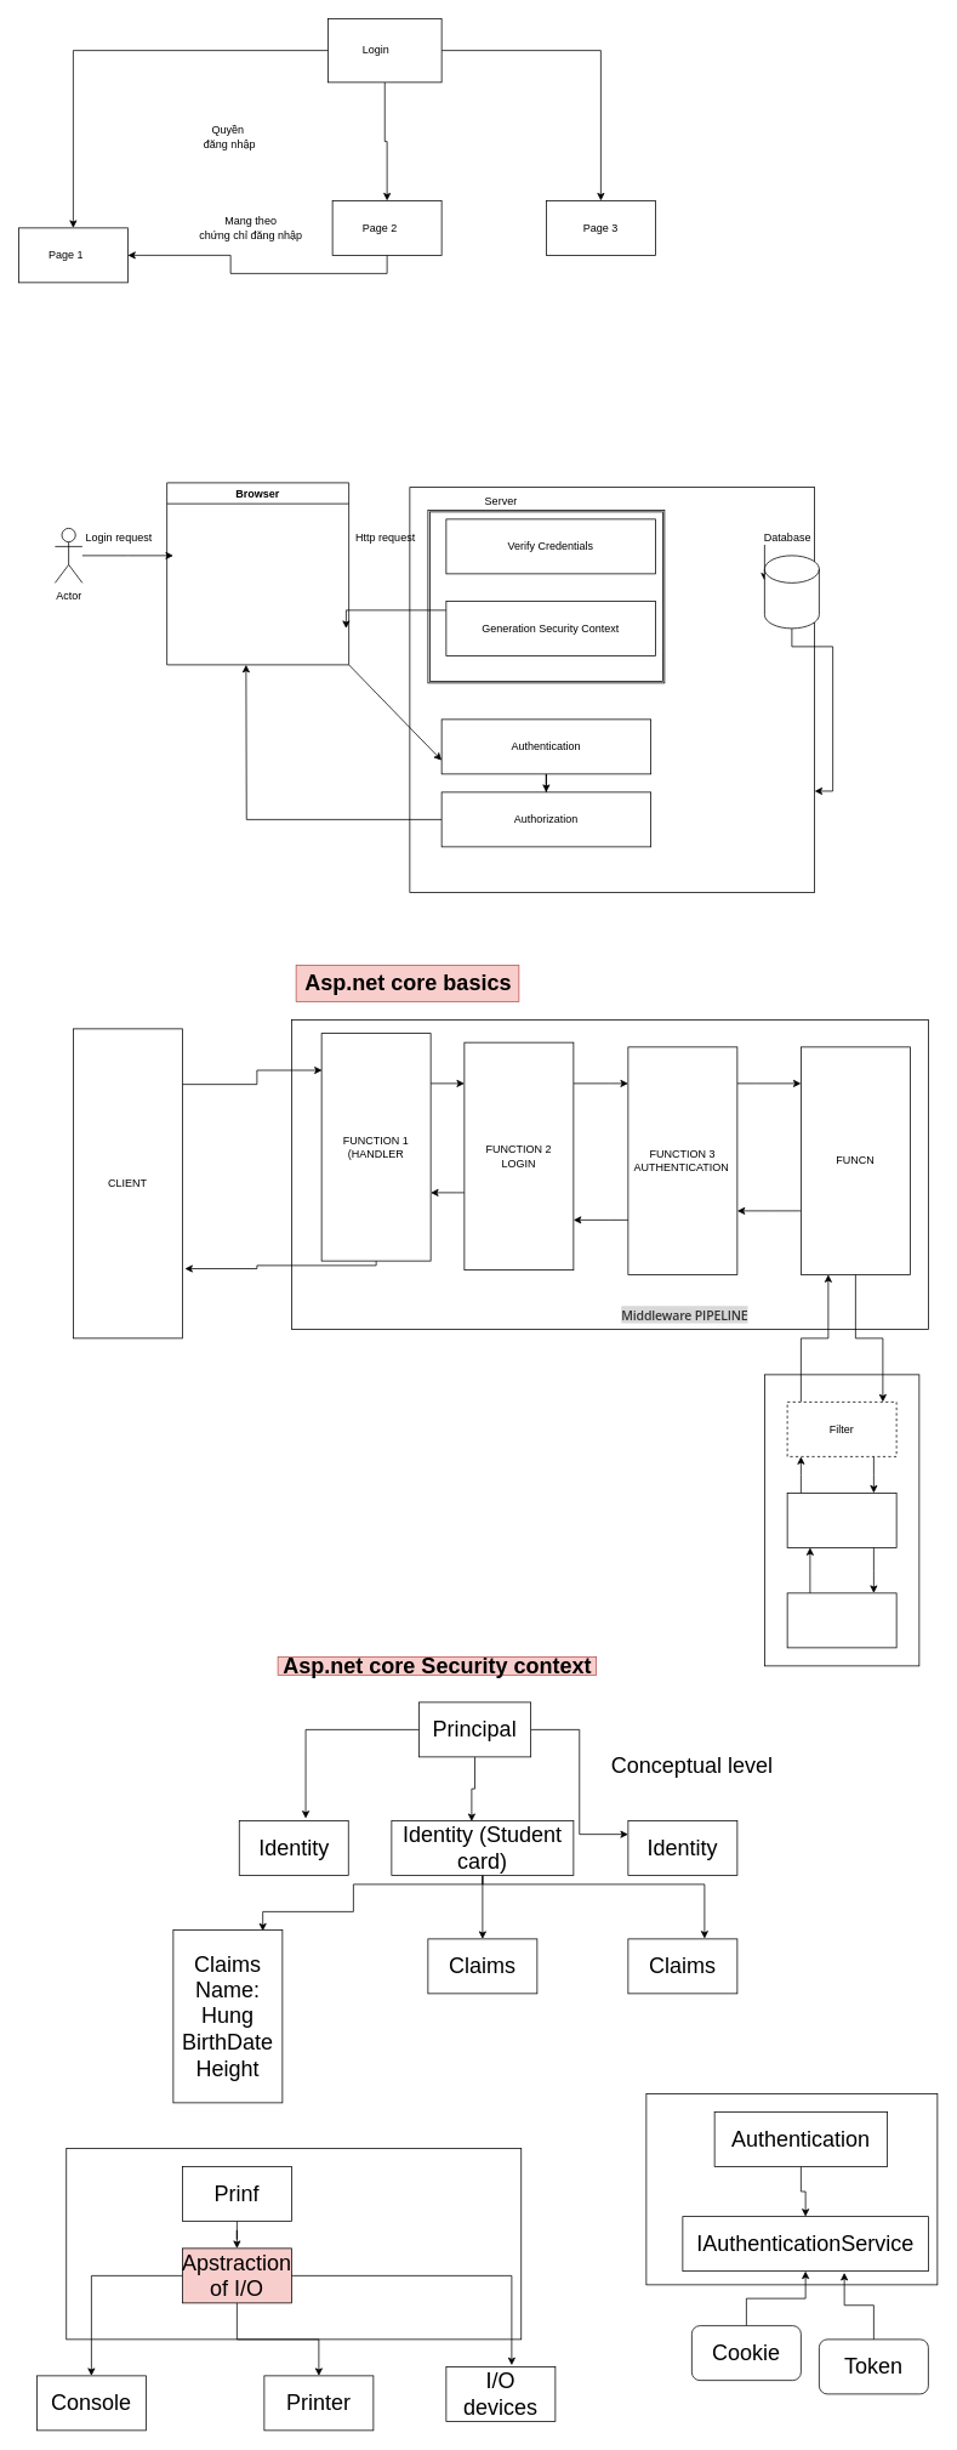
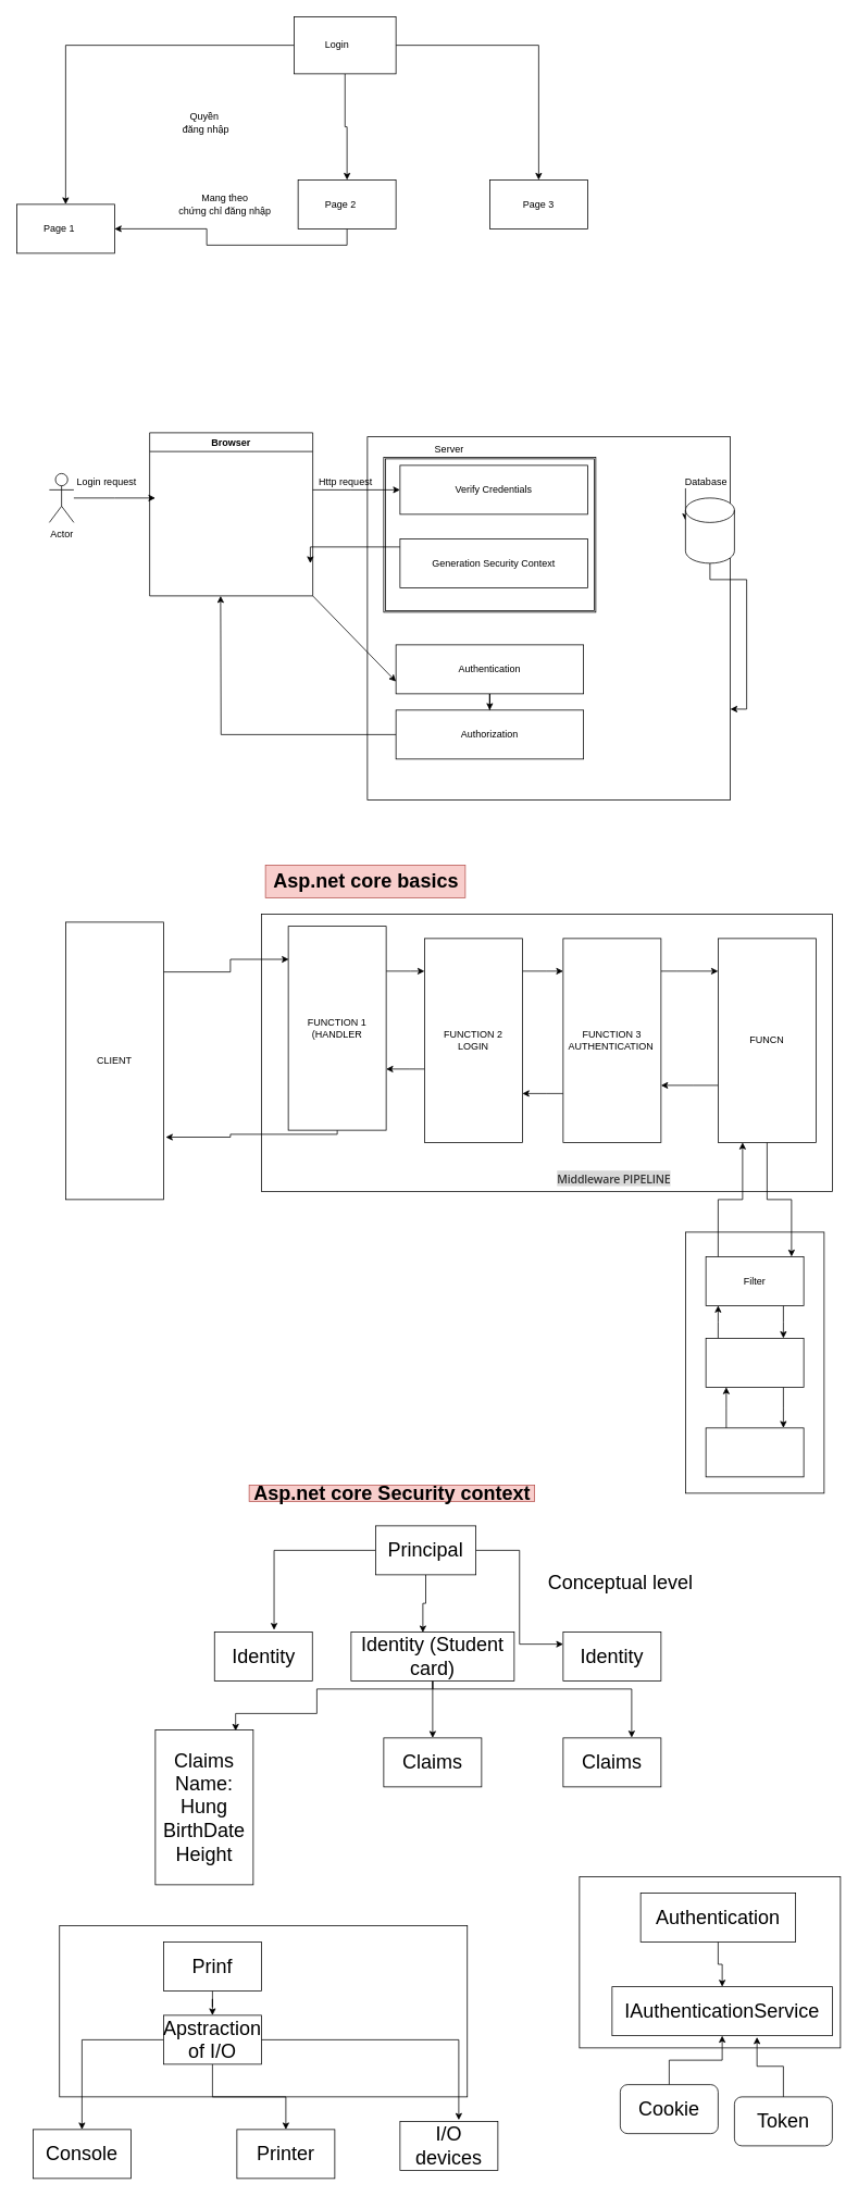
+ <mxCell id="23" style="edgeStyle=orthogonalEdgeStyle;rounded=0;orthogonalLoop=1;jettySize=auto;html=1;" edge="1" parent="1" source="24" target="29"><mxGeometry relative="1" as="geometry"><Array as="points"><mxPoint x="430" y="600" /><mxPoint x="430" y="600" /></Array></mxGeometry></mxCell>
- <mxCell id="46" value="FUNCTION 2&lt;br&gt;LOGIN" style="rounded=0;whiteSpace=wrap;html=1;" vertex="1" parent="1"><mxGeometry x="510" y="1145" width="120" height="250" as="geometry" /></mxCell>
+ <mxCell id="46" value="FUNCTION 2&lt;br&gt;LOGIN" style="rounded=0;whiteSpace=wrap;html=1;" vertex="1" parent="1"><mxGeometry x="520" y="1150" width="120" height="250" as="geometry" /></mxCell>
- <mxCell id="56" value="Filter" style="rounded=0;whiteSpace=wrap;html=1;dashed=1;" vertex="1" parent="1"><mxGeometry x="865" y="1540" width="120" height="60" as="geometry" /></mxCell>
+ <mxCell id="56" value="Filter" style="rounded=0;whiteSpace=wrap;html=1;" vertex="1" parent="1"><mxGeometry x="865" y="1540" width="120" height="60" as="geometry" /></mxCell>
- <mxCell id="85" value="Apstraction of I/O" style="whiteSpace=wrap;html=1;fontSize=24;fillColor=#f8cecc;" vertex="1" parent="1"><mxGeometry x="200" y="2470" width="120" height="60" as="geometry" /></mxCell>
+ <mxCell id="85" value="Apstraction of I/O" style="whiteSpace=wrap;html=1;fontSize=24;" vertex="1" parent="1"><mxGeometry x="200" y="2470" width="120" height="60" as="geometry" /></mxCell>
